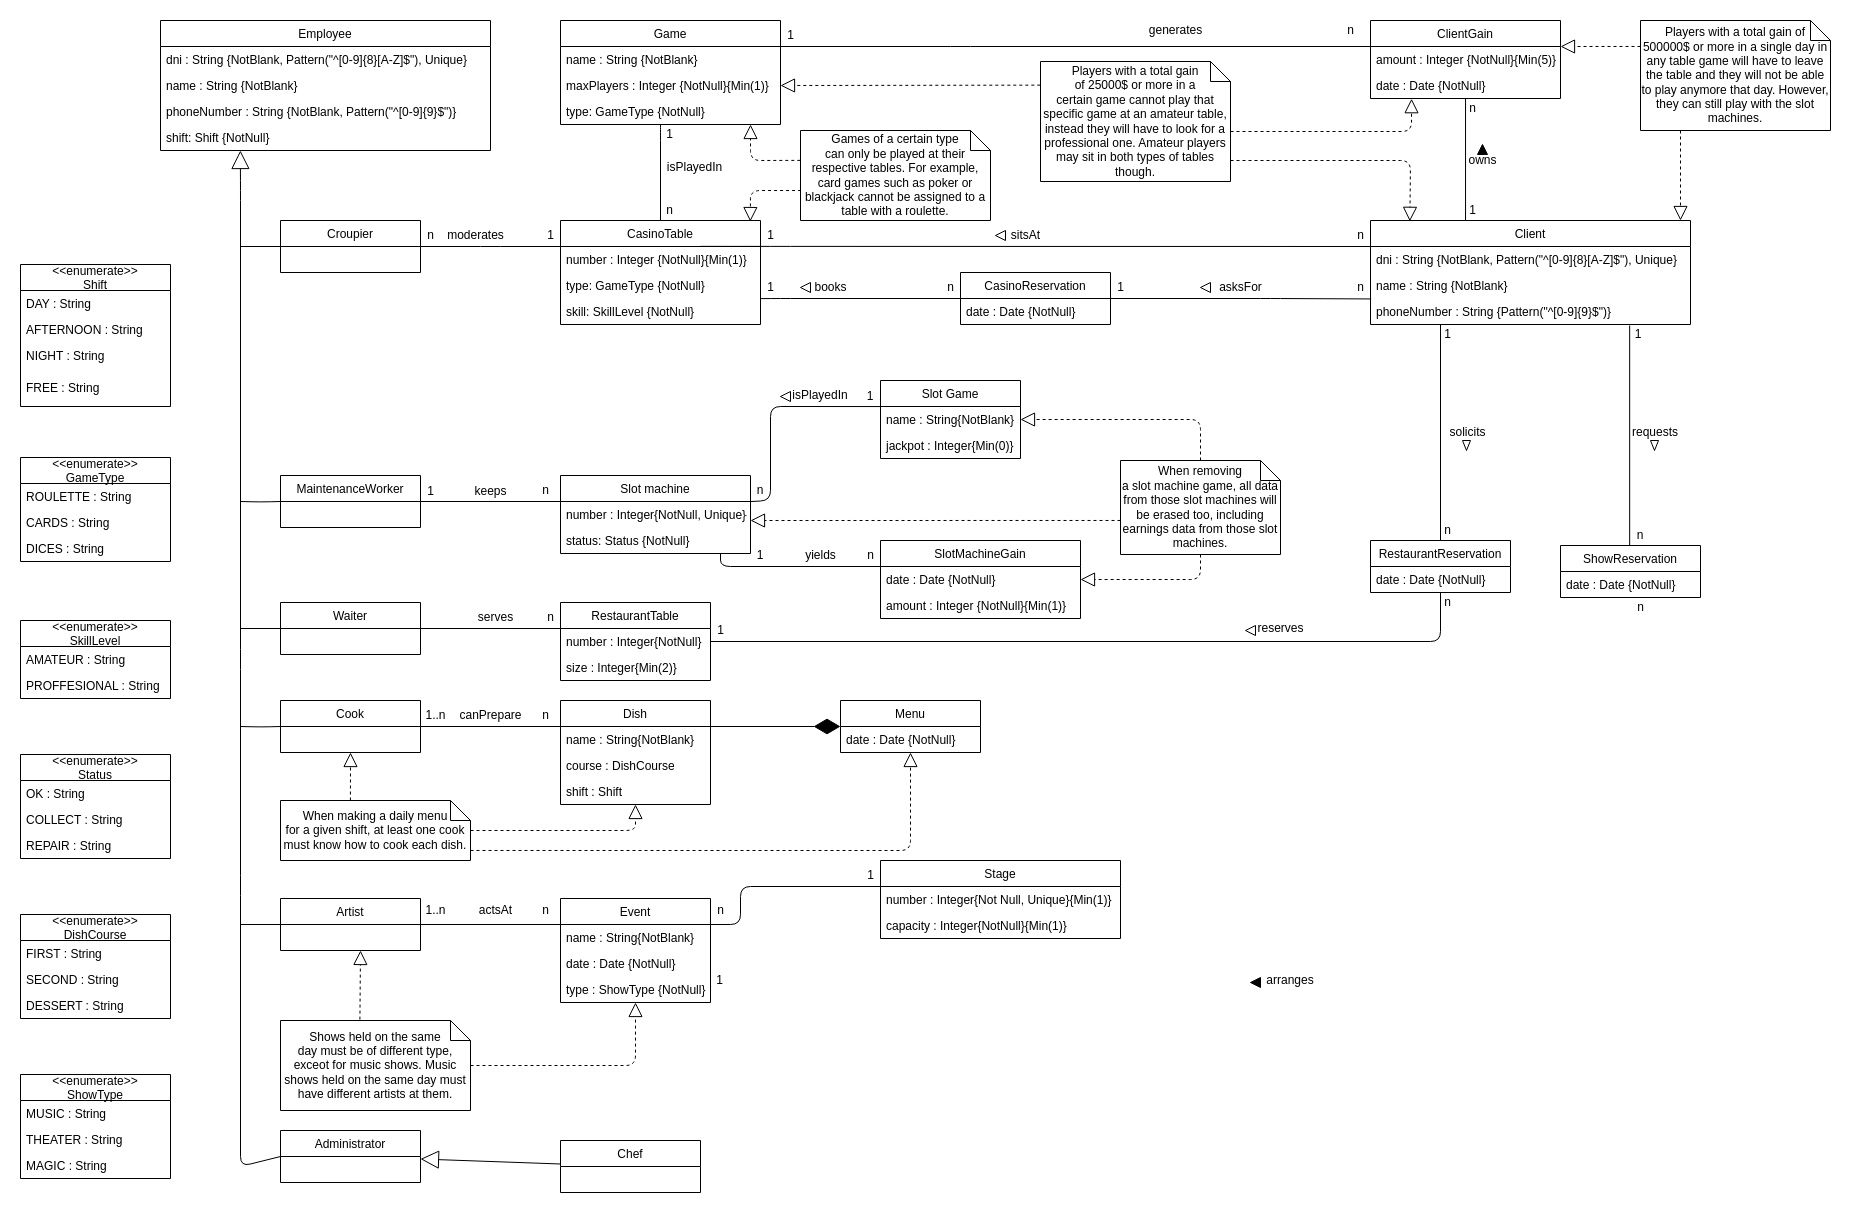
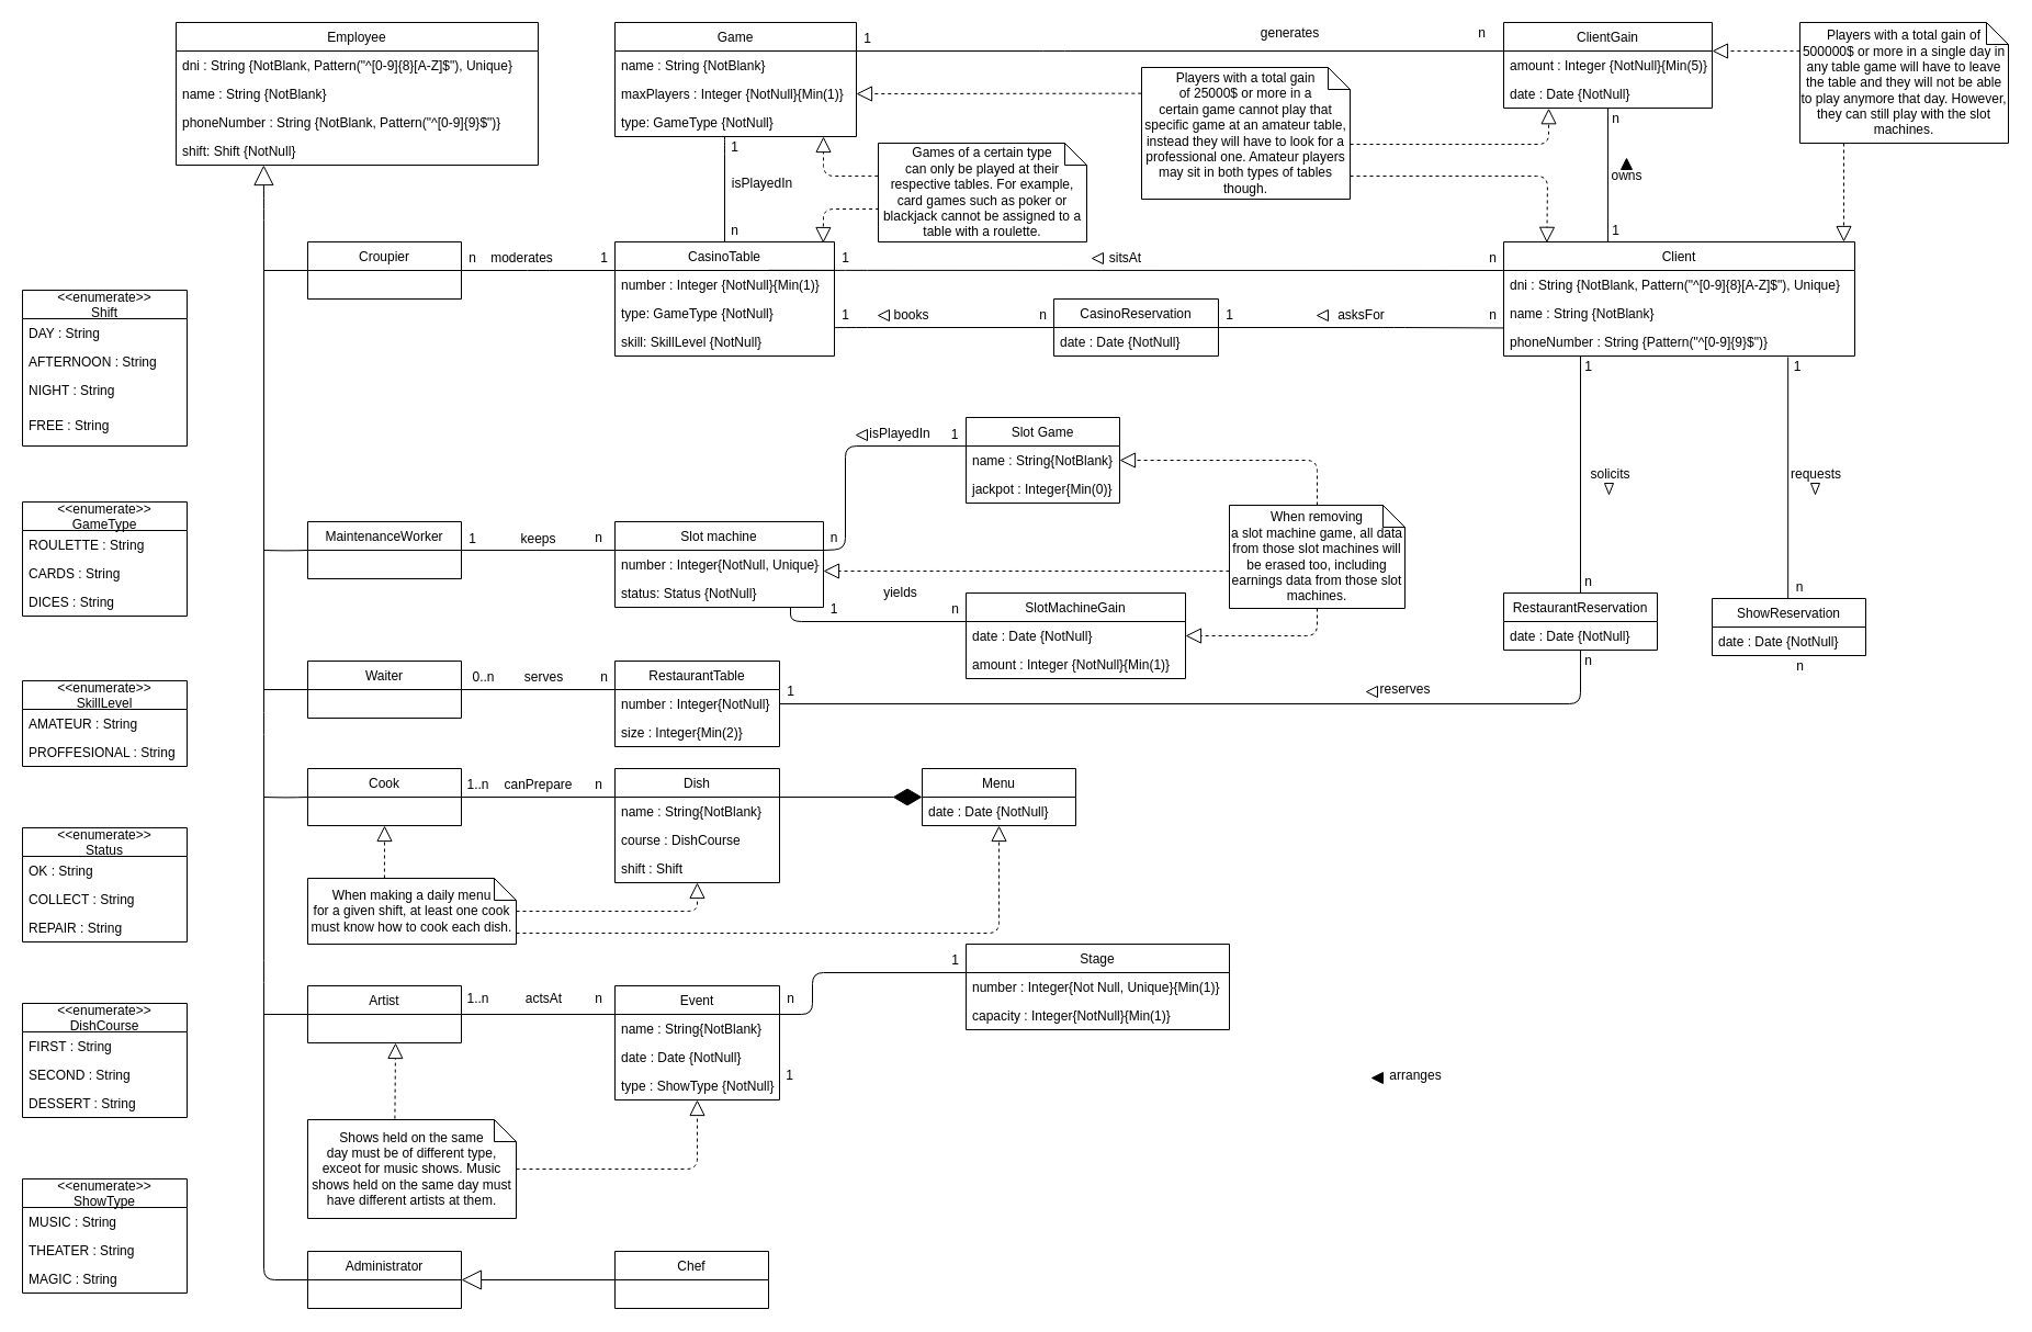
- <mxCell id="153" value="yields" style="text;html=1;align=center;verticalAlign=middle;resizable=0;points=[];autosize=1;" parent="1" vertex="1"><mxGeometry x="795" y="545" width="50" height="20" as="geometry" /></mxCell>
+ <mxCell id="153" value="yields" style="text;html=1;align=center;verticalAlign=middle;resizable=0;points=[];autosize=1;" parent="1" vertex="1"><mxGeometry x="795" y="530" width="50" height="20" as="geometry" /></mxCell>
+ <mxCell id="119" value="0..n" style="text;html=1;align=center;verticalAlign=middle;resizable=0;points=[];autosize=1;" parent="1" vertex="1"><mxGeometry x="420" y="607" width="40" height="20" as="geometry" /></mxCell>
- <mxCell id="8" value="Administrator" style="swimlane;fontStyle=0;childLayout=stackLayout;horizontal=1;startSize=26;fillColor=none;horizontalStack=0;resizeParent=1;resizeParentMax=0;resizeLast=0;collapsible=1;marginBottom=0;" parent="1" vertex="1"><mxGeometry x="280" y="1130" width="140" height="52" as="geometry" /></mxCell>
+ <mxCell id="8" value="Administrator" style="swimlane;fontStyle=0;childLayout=stackLayout;horizontal=1;startSize=26;fillColor=none;horizontalStack=0;resizeParent=1;resizeParentMax=0;resizeLast=0;collapsible=1;marginBottom=0;" parent="1" vertex="1"><mxGeometry x="280" y="1140" width="140" height="52" as="geometry" /></mxCell>
